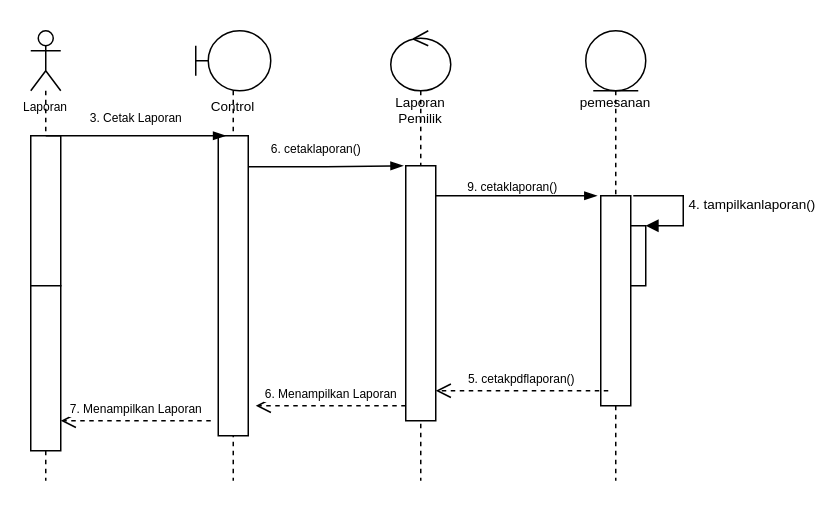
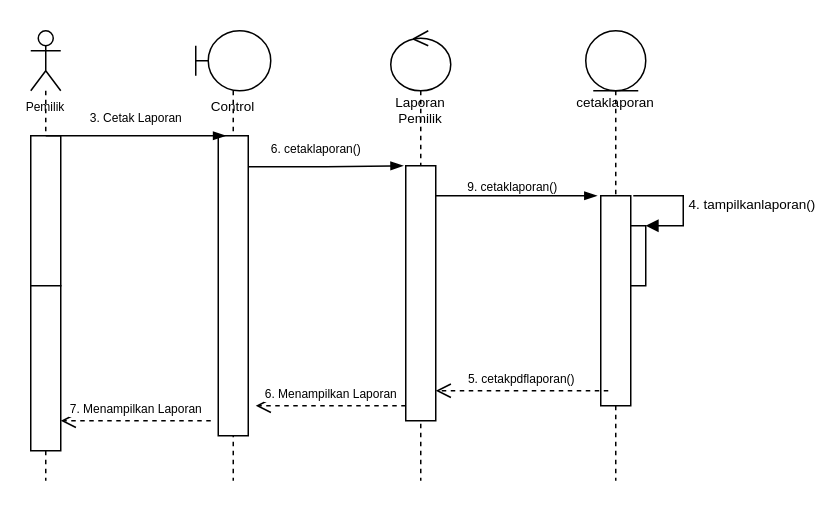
- <mxCell id="12" value="&lt;font style=&quot;font-size: 9px;&quot;&gt;pemesanan&lt;/font&gt;" style="shape=umlLifeline;participant=umlEntity;perimeter=lifelinePerimeter;whiteSpace=wrap;html=1;container=1;collapsible=0;recursiveResize=0;verticalAlign=top;spacingTop=36;outlineConnect=0;fontSize=8;" parent="1" vertex="1"><mxGeometry x="390" y="20" width="40" height="300" as="geometry" /></mxCell>
+ <mxCell id="12" value="&lt;font style=&quot;font-size: 9px;&quot;&gt;cetaklaporan&lt;/font&gt;" style="shape=umlLifeline;participant=umlEntity;perimeter=lifelinePerimeter;whiteSpace=wrap;html=1;container=1;collapsible=0;recursiveResize=0;verticalAlign=top;spacingTop=36;outlineConnect=0;fontSize=8;" parent="1" vertex="1"><mxGeometry x="390" y="20" width="40" height="300" as="geometry" /></mxCell>
- <mxCell id="2" value="&lt;font style=&quot;font-size: 8px;&quot;&gt;Laporan&lt;/font&gt;" style="shape=umlLifeline;participant=umlActor;perimeter=lifelinePerimeter;whiteSpace=wrap;html=1;container=1;collapsible=0;recursiveResize=0;verticalAlign=top;spacingTop=36;outlineConnect=0;" parent="1" vertex="1"><mxGeometry x="20" y="20" width="20" height="300" as="geometry" /></mxCell>
+ <mxCell id="2" value="&lt;font style=&quot;font-size: 8px;&quot;&gt;Pemilik&lt;/font&gt;" style="shape=umlLifeline;participant=umlActor;perimeter=lifelinePerimeter;whiteSpace=wrap;html=1;container=1;collapsible=0;recursiveResize=0;verticalAlign=top;spacingTop=36;outlineConnect=0;" parent="1" vertex="1"><mxGeometry x="20" y="20" width="20" height="300" as="geometry" /></mxCell>
